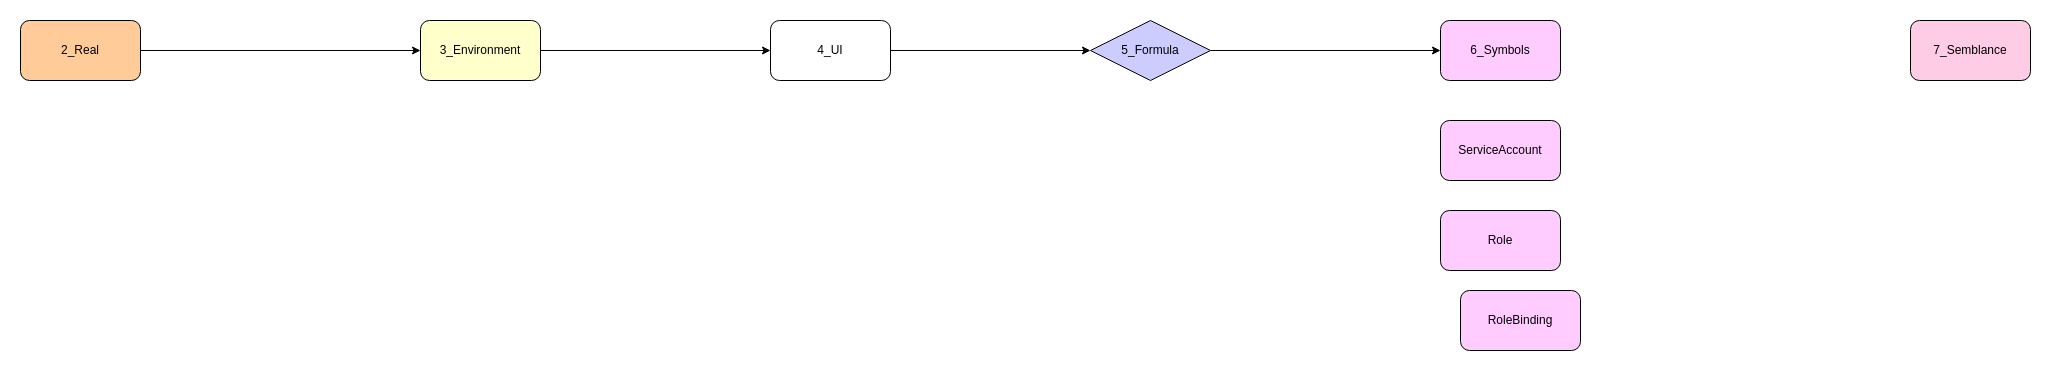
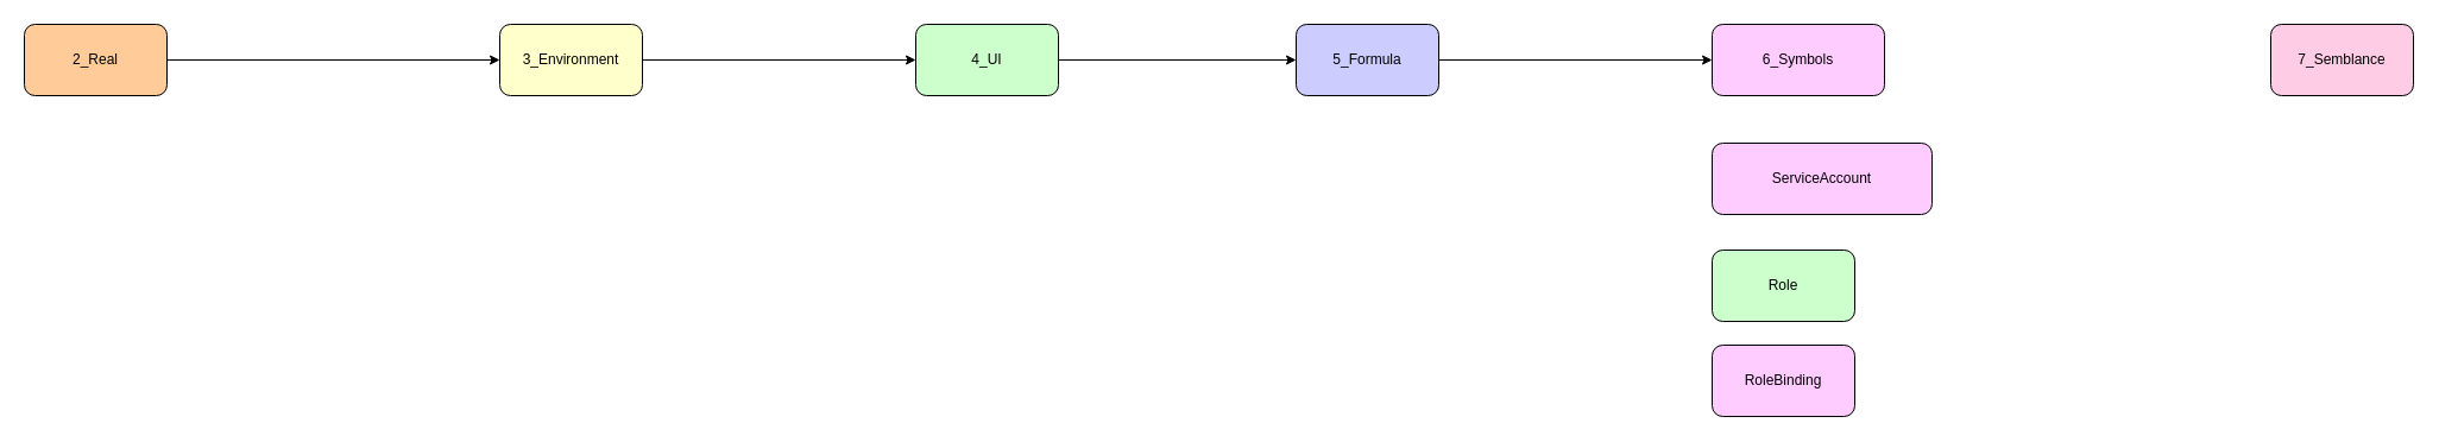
- <mxCell id="7" value="4_UI" style="rounded=1;whiteSpace=wrap;html=1;fillColor=#ffffff;" vertex="1" parent="1"><mxGeometry x="770" y="20" width="120" height="60" as="geometry" /></mxCell>
+ <mxCell id="7" value="4_UI" style="rounded=1;whiteSpace=wrap;html=1;fillColor=#CCFFCC;" vertex="1" parent="1"><mxGeometry x="770" y="20" width="120" height="60" as="geometry" /></mxCell>
- <mxCell id="9" value="5_Formula" style="rhombus;whiteSpace=wrap;html=1;fillColor=#CCCCFF;" vertex="1" parent="1"><mxGeometry x="1090" y="20" width="120" height="60" as="geometry" /></mxCell>
+ <mxCell id="9" value="5_Formula" style="rounded=1;whiteSpace=wrap;html=1;fillColor=#CCCCFF;" vertex="1" parent="1"><mxGeometry x="1090" y="20" width="120" height="60" as="geometry" /></mxCell>
- <mxCell id="10" value="6_Symbols" style="rounded=1;whiteSpace=wrap;html=1;fillColor=#FFCCFF;" vertex="1" parent="1"><mxGeometry x="1440" y="20" width="120" height="60" as="geometry" /></mxCell>
+ <mxCell id="10" value="6_Symbols" style="rounded=1;whiteSpace=wrap;html=1;fillColor=#FFCCFF;" vertex="1" parent="1"><mxGeometry x="1440" y="20" width="145" height="60" as="geometry" /></mxCell>
- <mxCell id="12" value="ServiceAccount" style="rounded=1;whiteSpace=wrap;html=1;fillColor=#FFCCFF;" vertex="1" parent="1"><mxGeometry x="1440" y="120" width="120" height="60" as="geometry" /></mxCell>
+ <mxCell id="12" value="ServiceAccount" style="rounded=1;whiteSpace=wrap;html=1;fillColor=#FFCCFF;" vertex="1" parent="1"><mxGeometry x="1440" y="120" width="185" height="60" as="geometry" /></mxCell>
- <mxCell id="13" value="Role" style="rounded=1;whiteSpace=wrap;html=1;fillColor=#FFCCFF;" vertex="1" parent="1"><mxGeometry x="1440" y="210" width="120" height="60" as="geometry" /></mxCell>
+ <mxCell id="13" value="Role" style="rounded=1;whiteSpace=wrap;html=1;fillColor=#ccffcc;" vertex="1" parent="1"><mxGeometry x="1440" y="210" width="120" height="60" as="geometry" /></mxCell>
- <mxCell id="14" value="RoleBinding" style="rounded=1;whiteSpace=wrap;html=1;fillColor=#FFCCFF;" vertex="1" parent="1"><mxGeometry x="1460" y="290" width="120" height="60" as="geometry" /></mxCell>
+ <mxCell id="14" value="RoleBinding" style="rounded=1;whiteSpace=wrap;html=1;fillColor=#FFCCFF;" vertex="1" parent="1"><mxGeometry x="1440" y="290" width="120" height="60" as="geometry" /></mxCell>
